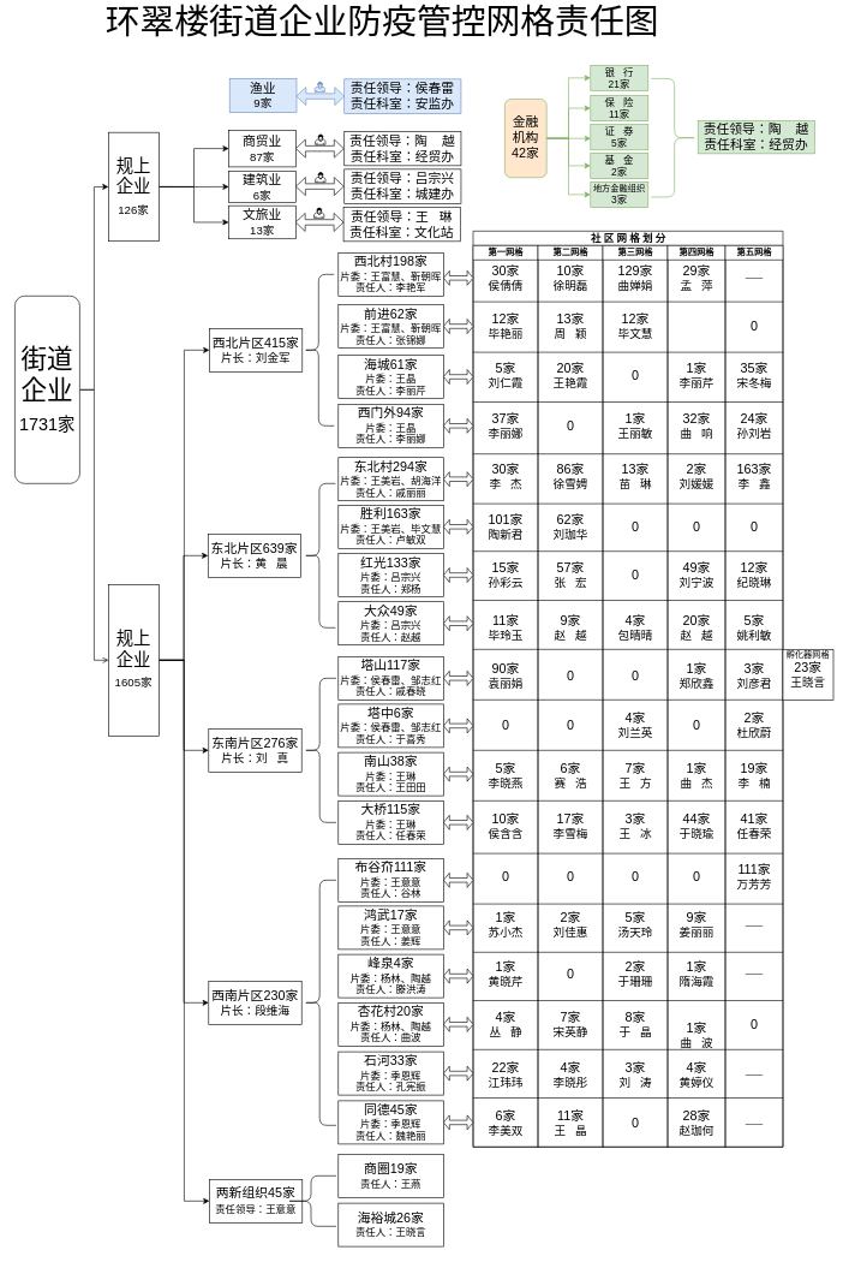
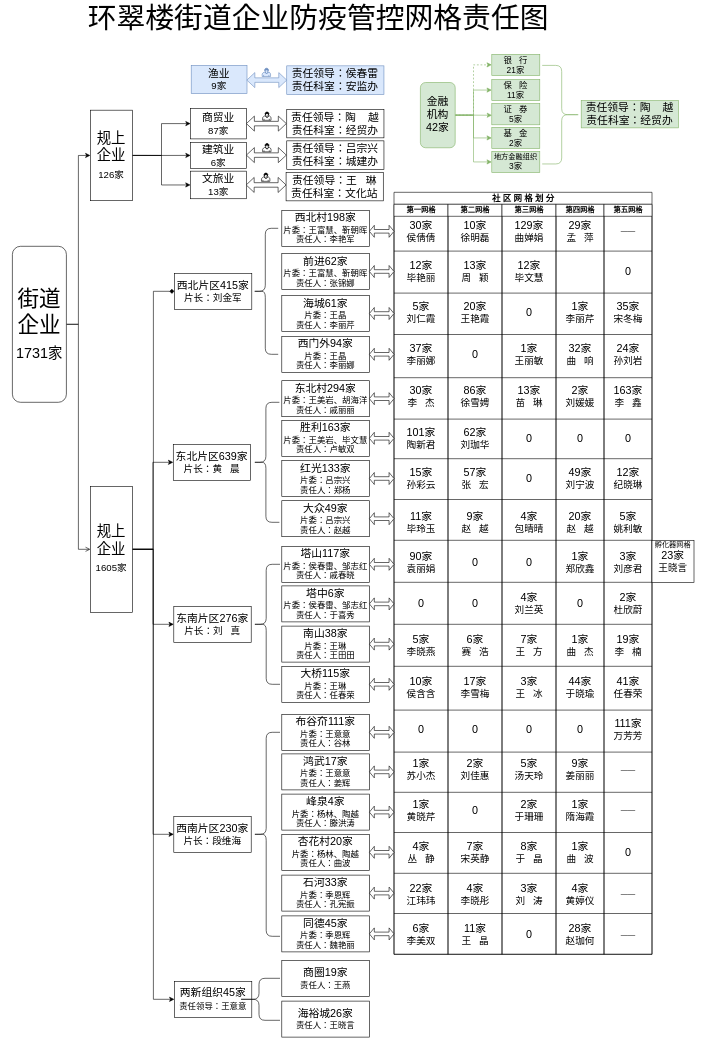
- <mxCell id="152" style="edgeStyle=orthogonalEdgeStyle;rounded=0;orthogonalLoop=1;jettySize=auto;html=1;exitX=1;exitY=0.5;exitDx=0;exitDy=0;entryX=0;entryY=0.5;entryDx=0;entryDy=0;fillColor=#d5e8d4;strokeColor=#82b366;" edge="1" parent="1" source="157" target="158"><mxGeometry relative="1" as="geometry" /></mxCell>
+ <mxCell id="152" style="edgeStyle=orthogonalEdgeStyle;rounded=0;orthogonalLoop=1;jettySize=auto;html=1;exitX=1;exitY=0.5;exitDx=0;exitDy=0;entryX=0;entryY=0.5;entryDx=0;entryDy=0;fillColor=#d5e8d4;strokeColor=#82b366;dashed=1;" edge="1" parent="1" source="157" target="158"><mxGeometry relative="1" as="geometry" /></mxCell>
- <mxCell id="157" value="&lt;div&gt;&lt;font style=&quot;font-size: 18px&quot;&gt;金融&lt;/font&gt;&lt;/div&gt;&lt;div&gt;&lt;font style=&quot;font-size: 18px&quot;&gt;机构&lt;/font&gt;&lt;/div&gt;&lt;div&gt;&lt;font style=&quot;font-size: 18px&quot;&gt;42家&lt;br&gt;&lt;/font&gt;&lt;/div&gt;" style="rounded=1;whiteSpace=wrap;html=1;shadow=0;fillColor=#ffe6cc;strokeColor=#82b366;" parent="1" vertex="1"><mxGeometry x="700" y="137" width="58" height="108.75" as="geometry" /></mxCell>
+ <mxCell id="157" value="&lt;div&gt;&lt;font style=&quot;font-size: 18px&quot;&gt;金融&lt;/font&gt;&lt;/div&gt;&lt;div&gt;&lt;font style=&quot;font-size: 18px&quot;&gt;机构&lt;/font&gt;&lt;/div&gt;&lt;div&gt;&lt;font style=&quot;font-size: 18px&quot;&gt;42家&lt;br&gt;&lt;/font&gt;&lt;/div&gt;" style="rounded=1;whiteSpace=wrap;html=1;shadow=0;fillColor=#d5e8d4;strokeColor=#82b366;" parent="1" vertex="1"><mxGeometry x="700" y="137" width="58" height="108.75" as="geometry" /></mxCell>
- <mxCell id="176" style="edgeStyle=orthogonalEdgeStyle;rounded=0;orthogonalLoop=1;jettySize=auto;html=1;exitX=1;exitY=0.5;exitDx=0;exitDy=0;entryX=0;entryY=0.5;entryDx=0;entryDy=0;" edge="1" parent="1" source="177" target="13"><mxGeometry relative="1" as="geometry" /></mxCell>
+ <mxCell id="176" style="edgeStyle=orthogonalEdgeStyle;rounded=0;orthogonalLoop=1;jettySize=auto;html=1;exitX=1;exitY=0.5;exitDx=0;exitDy=0;entryX=0;entryY=0.5;entryDx=0;entryDy=0;endArrow=diamond;" edge="1" parent="1" source="177" target="13"><mxGeometry relative="1" as="geometry" /></mxCell>
- <mxCell id="129" value="&lt;div&gt;&lt;font style=&quot;font-size: 18px&quot;&gt;1家&lt;/font&gt;&lt;/div&gt;&lt;div&gt;&lt;font size=&quot;3&quot;&gt;曲&amp;nbsp;&amp;nbsp; 波&lt;br&gt;&lt;/font&gt;&lt;/div&gt;" style="text;html=1;align=center;verticalAlign=middle;resizable=0;points=[];autosize=1;" parent="114" vertex="1"><mxGeometry x="10" y="1075" width="60" height="40" as="geometry" /></mxCell>
+ <mxCell id="129" value="&lt;div&gt;&lt;font style=&quot;font-size: 18px&quot;&gt;1家&lt;/font&gt;&lt;/div&gt;&lt;div&gt;&lt;font size=&quot;3&quot;&gt;曲&amp;nbsp;&amp;nbsp; 波&lt;br&gt;&lt;/font&gt;&lt;/div&gt;" style="text;html=1;align=center;verticalAlign=middle;resizable=0;points=[];autosize=1;" parent="114" vertex="1"><mxGeometry x="10" y="1060" width="60" height="40" as="geometry" /></mxCell>
